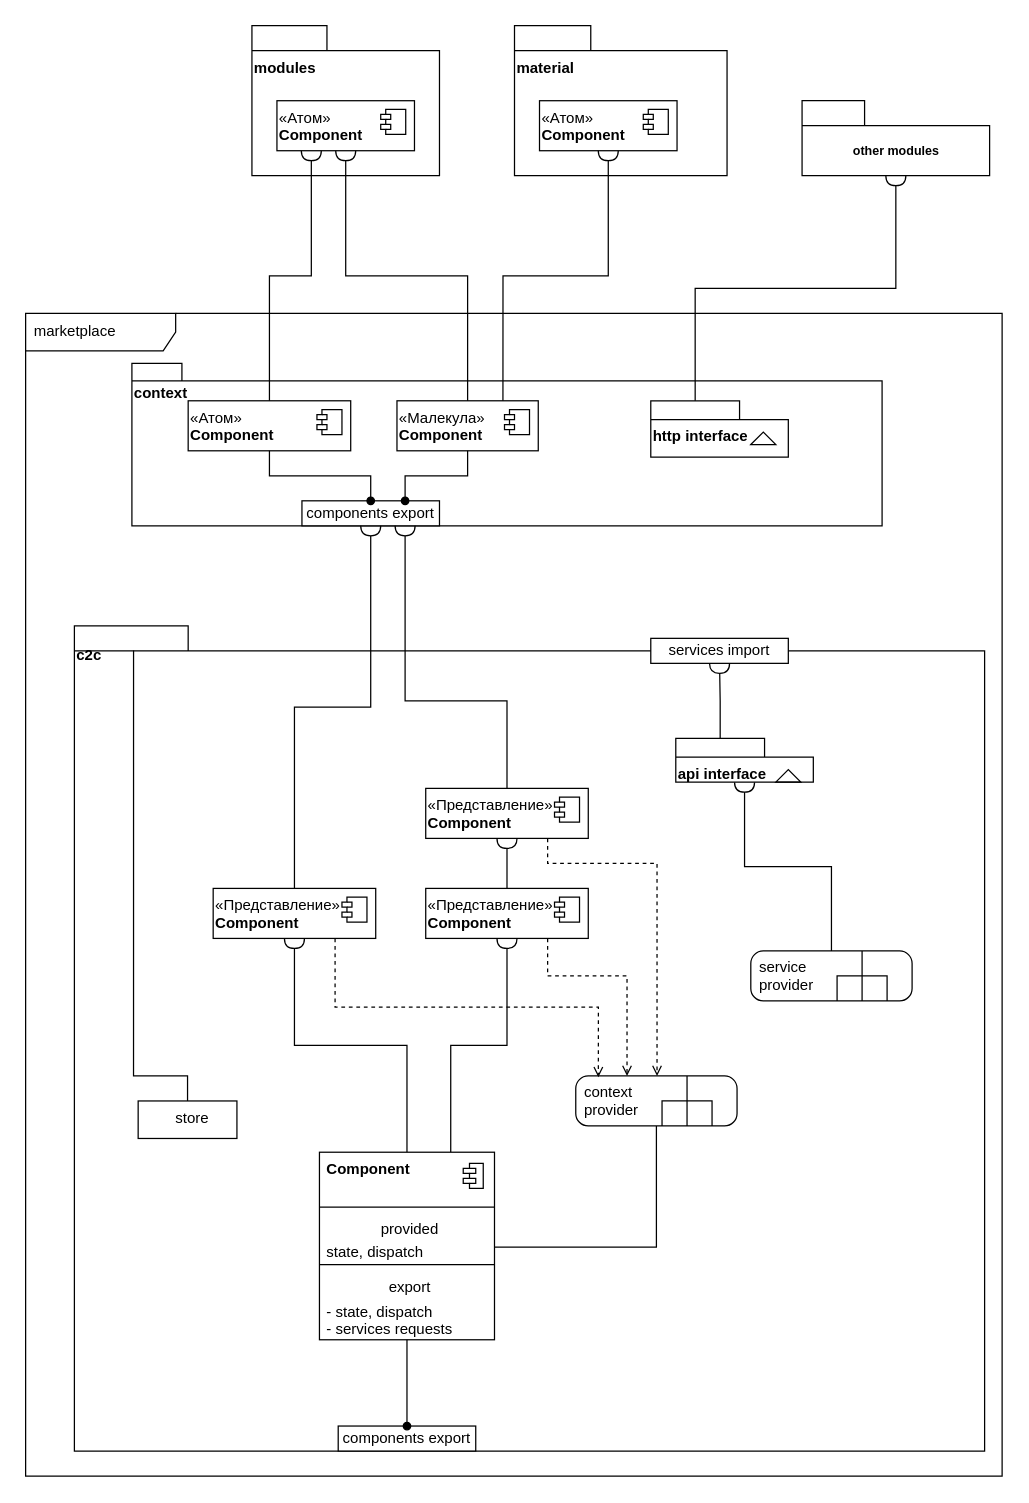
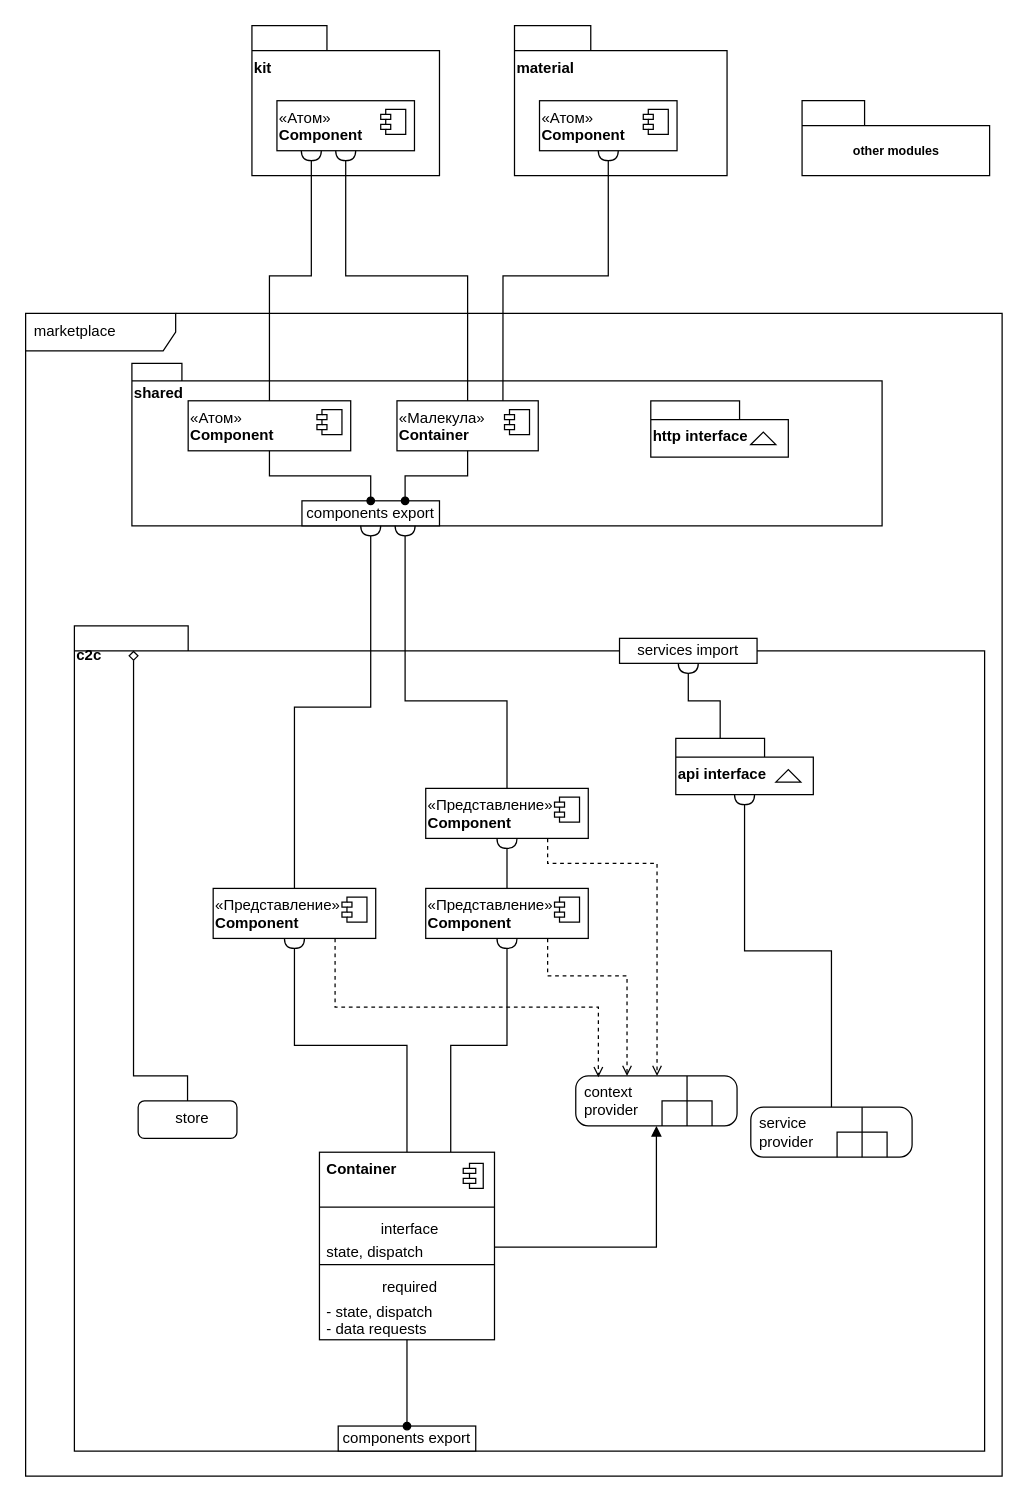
- <mxCell id="2" value="modules" style="shape=folder;fontStyle=1;tabWidth=60;tabHeight=20;tabPosition=left;html=1;boundedLbl=1;align=left;verticalAlign=top;container=1;dropTarget=1;recursiveResize=0;" vertex="1" parent="1"><mxGeometry x="201" y="20" width="150" height="120" as="geometry" /></mxCell>
+ <mxCell id="2" value="kit" style="shape=folder;fontStyle=1;tabWidth=60;tabHeight=20;tabPosition=left;html=1;boundedLbl=1;align=left;verticalAlign=top;container=1;dropTarget=1;recursiveResize=0;" vertex="1" parent="1"><mxGeometry x="201" y="20" width="150" height="120" as="geometry" /></mxCell>
- <mxCell id="54" style="edgeStyle=orthogonalEdgeStyle;rounded=0;jumpStyle=none;orthogonalLoop=1;jettySize=auto;html=1;exitX=0;exitY=0;exitDx=35.5;exitDy=0;exitPerimeter=0;entryX=0.5;entryY=1;entryDx=0;entryDy=0;entryPerimeter=0;fontSize=10;endArrow=halfCircle;endFill=0;" edge="1" parent="1" source="13" target="8"><mxGeometry relative="1" as="geometry" /></mxCell>
- <mxCell id="10" value="context" style="shape=folder;fontStyle=1;spacingTop=10;tabWidth=40;tabHeight=14;tabPosition=left;html=1;align=left;labelPosition=center;verticalLabelPosition=middle;verticalAlign=top;container=1;dropTarget=1;recursiveResize=0;" vertex="1" parent="9"><mxGeometry x="85" y="40" width="600" height="130" as="geometry" /></mxCell>
+ <mxCell id="10" value="shared" style="shape=folder;fontStyle=1;spacingTop=10;tabWidth=40;tabHeight=14;tabPosition=left;html=1;align=left;labelPosition=center;verticalLabelPosition=middle;verticalAlign=top;container=1;dropTarget=1;recursiveResize=0;" vertex="1" parent="9"><mxGeometry x="85" y="40" width="600" height="130" as="geometry" /></mxCell>
- <mxCell id="14" value="«Малекула»&lt;br&gt;&lt;b&gt;Component&lt;/b&gt;" style="html=1;dropTarget=0;align=left;verticalAlign=top;" vertex="1" parent="10"><mxGeometry x="212" y="30" width="113" height="40" as="geometry" /></mxCell>
+ <mxCell id="14" value="«Малекула»&lt;br&gt;&lt;b&gt;Container&lt;/b&gt;" style="html=1;dropTarget=0;align=left;verticalAlign=top;" vertex="1" parent="10"><mxGeometry x="212" y="30" width="113" height="40" as="geometry" /></mxCell>
- <mxCell id="50" value="services import" style="rounded=0;whiteSpace=wrap;html=1;align=center;verticalAlign=middle;" vertex="1" parent="9"><mxGeometry x="500" y="260" width="110" height="20" as="geometry" /></mxCell>
+ <mxCell id="50" value="services import" style="rounded=0;whiteSpace=wrap;html=1;align=center;verticalAlign=middle;" vertex="1" parent="9"><mxGeometry x="475" y="260" width="110" height="20" as="geometry" /></mxCell>
- <mxCell id="23" style="edgeStyle=orthogonalEdgeStyle;rounded=0;jumpStyle=none;orthogonalLoop=1;jettySize=auto;html=1;exitX=0.5;exitY=0;exitDx=0;exitDy=0;entryX=0.065;entryY=0.03;entryDx=0;entryDy=0;entryPerimeter=0;fontSize=10;endArrow=none;endFill=0;" edge="1" parent="19" source="24" target="19"><mxGeometry relative="1" as="geometry" /></mxCell>
+ <mxCell id="23" style="edgeStyle=orthogonalEdgeStyle;rounded=0;jumpStyle=none;orthogonalLoop=1;jettySize=auto;html=1;exitX=0.5;exitY=0;exitDx=0;exitDy=0;entryX=0.065;entryY=0.03;entryDx=0;entryDy=0;entryPerimeter=0;fontSize=10;endArrow=diamond;endFill=0;" edge="1" parent="19" source="24" target="19"><mxGeometry relative="1" as="geometry" /></mxCell>
- <mxCell id="36" value="api interface" style="shape=folder;fontStyle=1;tabWidth=71;tabHeight=15;tabPosition=left;html=1;boundedLbl=1;folderSymbol=triangle;align=left;verticalAlign=top;" vertex="1" parent="19"><mxGeometry x="481" y="90" width="110" height="35" as="geometry" /></mxCell>
+ <mxCell id="36" value="api interface" style="shape=folder;fontStyle=1;tabWidth=71;tabHeight=15;tabPosition=left;html=1;boundedLbl=1;folderSymbol=triangle;align=left;verticalAlign=top;" vertex="1" parent="19"><mxGeometry x="481" y="90" width="110" height="45" as="geometry" /></mxCell>
- <mxCell id="32" value="service&lt;br&gt;provider" style="shape=mxgraph.uml25.behaviorAction;html=1;rounded=1;absoluteArcSize=1;arcSize=10;align=left;spacingLeft=5;sketch=0;" vertex="1" parent="19"><mxGeometry x="541" y="260" width="129" height="40" as="geometry" /></mxCell>
+ <mxCell id="32" value="service&lt;br&gt;provider" style="shape=mxgraph.uml25.behaviorAction;html=1;rounded=1;absoluteArcSize=1;arcSize=10;align=left;spacingLeft=5;sketch=0;" vertex="1" parent="19"><mxGeometry x="541" y="385" width="129" height="40" as="geometry" /></mxCell>
- <mxCell id="24" value="store" style="html=1;align=center;verticalAlign=top;absoluteArcSize=1;arcSize=10;dashed=0;spacingLeft=6;rounded=0;" vertex="1" parent="19"><mxGeometry x="51" y="380" width="79" height="30" as="geometry" /></mxCell>
+ <mxCell id="24" value="store" style="html=1;align=center;verticalAlign=top;rounded=1;absoluteArcSize=1;arcSize=10;dashed=0;spacingLeft=6;" vertex="1" parent="19"><mxGeometry x="51" y="380" width="79" height="30" as="geometry" /></mxCell>
- <mxCell id="47" style="edgeStyle=orthogonalEdgeStyle;rounded=0;jumpStyle=none;orthogonalLoop=1;jettySize=auto;html=1;exitX=1;exitY=0.5;exitDx=0;exitDy=0;fontSize=10;endArrow=none;endFill=1;" edge="1" parent="19" source="43" target="29"><mxGeometry relative="1" as="geometry" /></mxCell>
+ <mxCell id="47" style="edgeStyle=orthogonalEdgeStyle;rounded=0;jumpStyle=none;orthogonalLoop=1;jettySize=auto;html=1;exitX=1;exitY=0.5;exitDx=0;exitDy=0;fontSize=10;endArrow=block;endFill=1;" edge="1" parent="19" source="43" target="29"><mxGeometry relative="1" as="geometry" /></mxCell>
- <mxCell id="39" value="&lt;b&gt;Component&lt;/b&gt;" style="html=1;align=left;spacingLeft=4;verticalAlign=top;strokeColor=none;fillColor=none;" vertex="1" parent="38"><mxGeometry width="140" height="40" as="geometry" /></mxCell>
+ <mxCell id="39" value="&lt;b&gt;Container&lt;/b&gt;" style="html=1;align=left;spacingLeft=4;verticalAlign=top;strokeColor=none;fillColor=none;" vertex="1" parent="38"><mxGeometry width="140" height="40" as="geometry" /></mxCell>
- <mxCell id="42" value="provided" style="html=1;align=center;spacingLeft=4;verticalAlign=top;strokeColor=none;fillColor=none;" vertex="1" parent="38"><mxGeometry y="48" width="140" height="18" as="geometry" /></mxCell>
+ <mxCell id="42" value="interface" style="html=1;align=center;spacingLeft=4;verticalAlign=top;strokeColor=none;fillColor=none;" vertex="1" parent="38"><mxGeometry y="48" width="140" height="18" as="geometry" /></mxCell>
- <mxCell id="45" value="export" style="html=1;align=center;spacingLeft=4;verticalAlign=top;strokeColor=none;fillColor=none;" vertex="1" parent="38"><mxGeometry y="94" width="140" height="20" as="geometry" /></mxCell>
+ <mxCell id="45" value="required" style="html=1;align=center;spacingLeft=4;verticalAlign=top;strokeColor=none;fillColor=none;" vertex="1" parent="38"><mxGeometry y="94" width="140" height="20" as="geometry" /></mxCell>
- <mxCell id="46" value="- state, dispatch&lt;br&gt;- services requests" style="html=1;align=left;spacingLeft=4;verticalAlign=top;strokeColor=none;fillColor=none;" vertex="1" parent="38"><mxGeometry y="114" width="140" height="36" as="geometry" /></mxCell>
+ <mxCell id="46" value="- state, dispatch&lt;br&gt;- data requests" style="html=1;align=left;spacingLeft=4;verticalAlign=top;strokeColor=none;fillColor=none;" vertex="1" parent="38"><mxGeometry y="114" width="140" height="36" as="geometry" /></mxCell>
